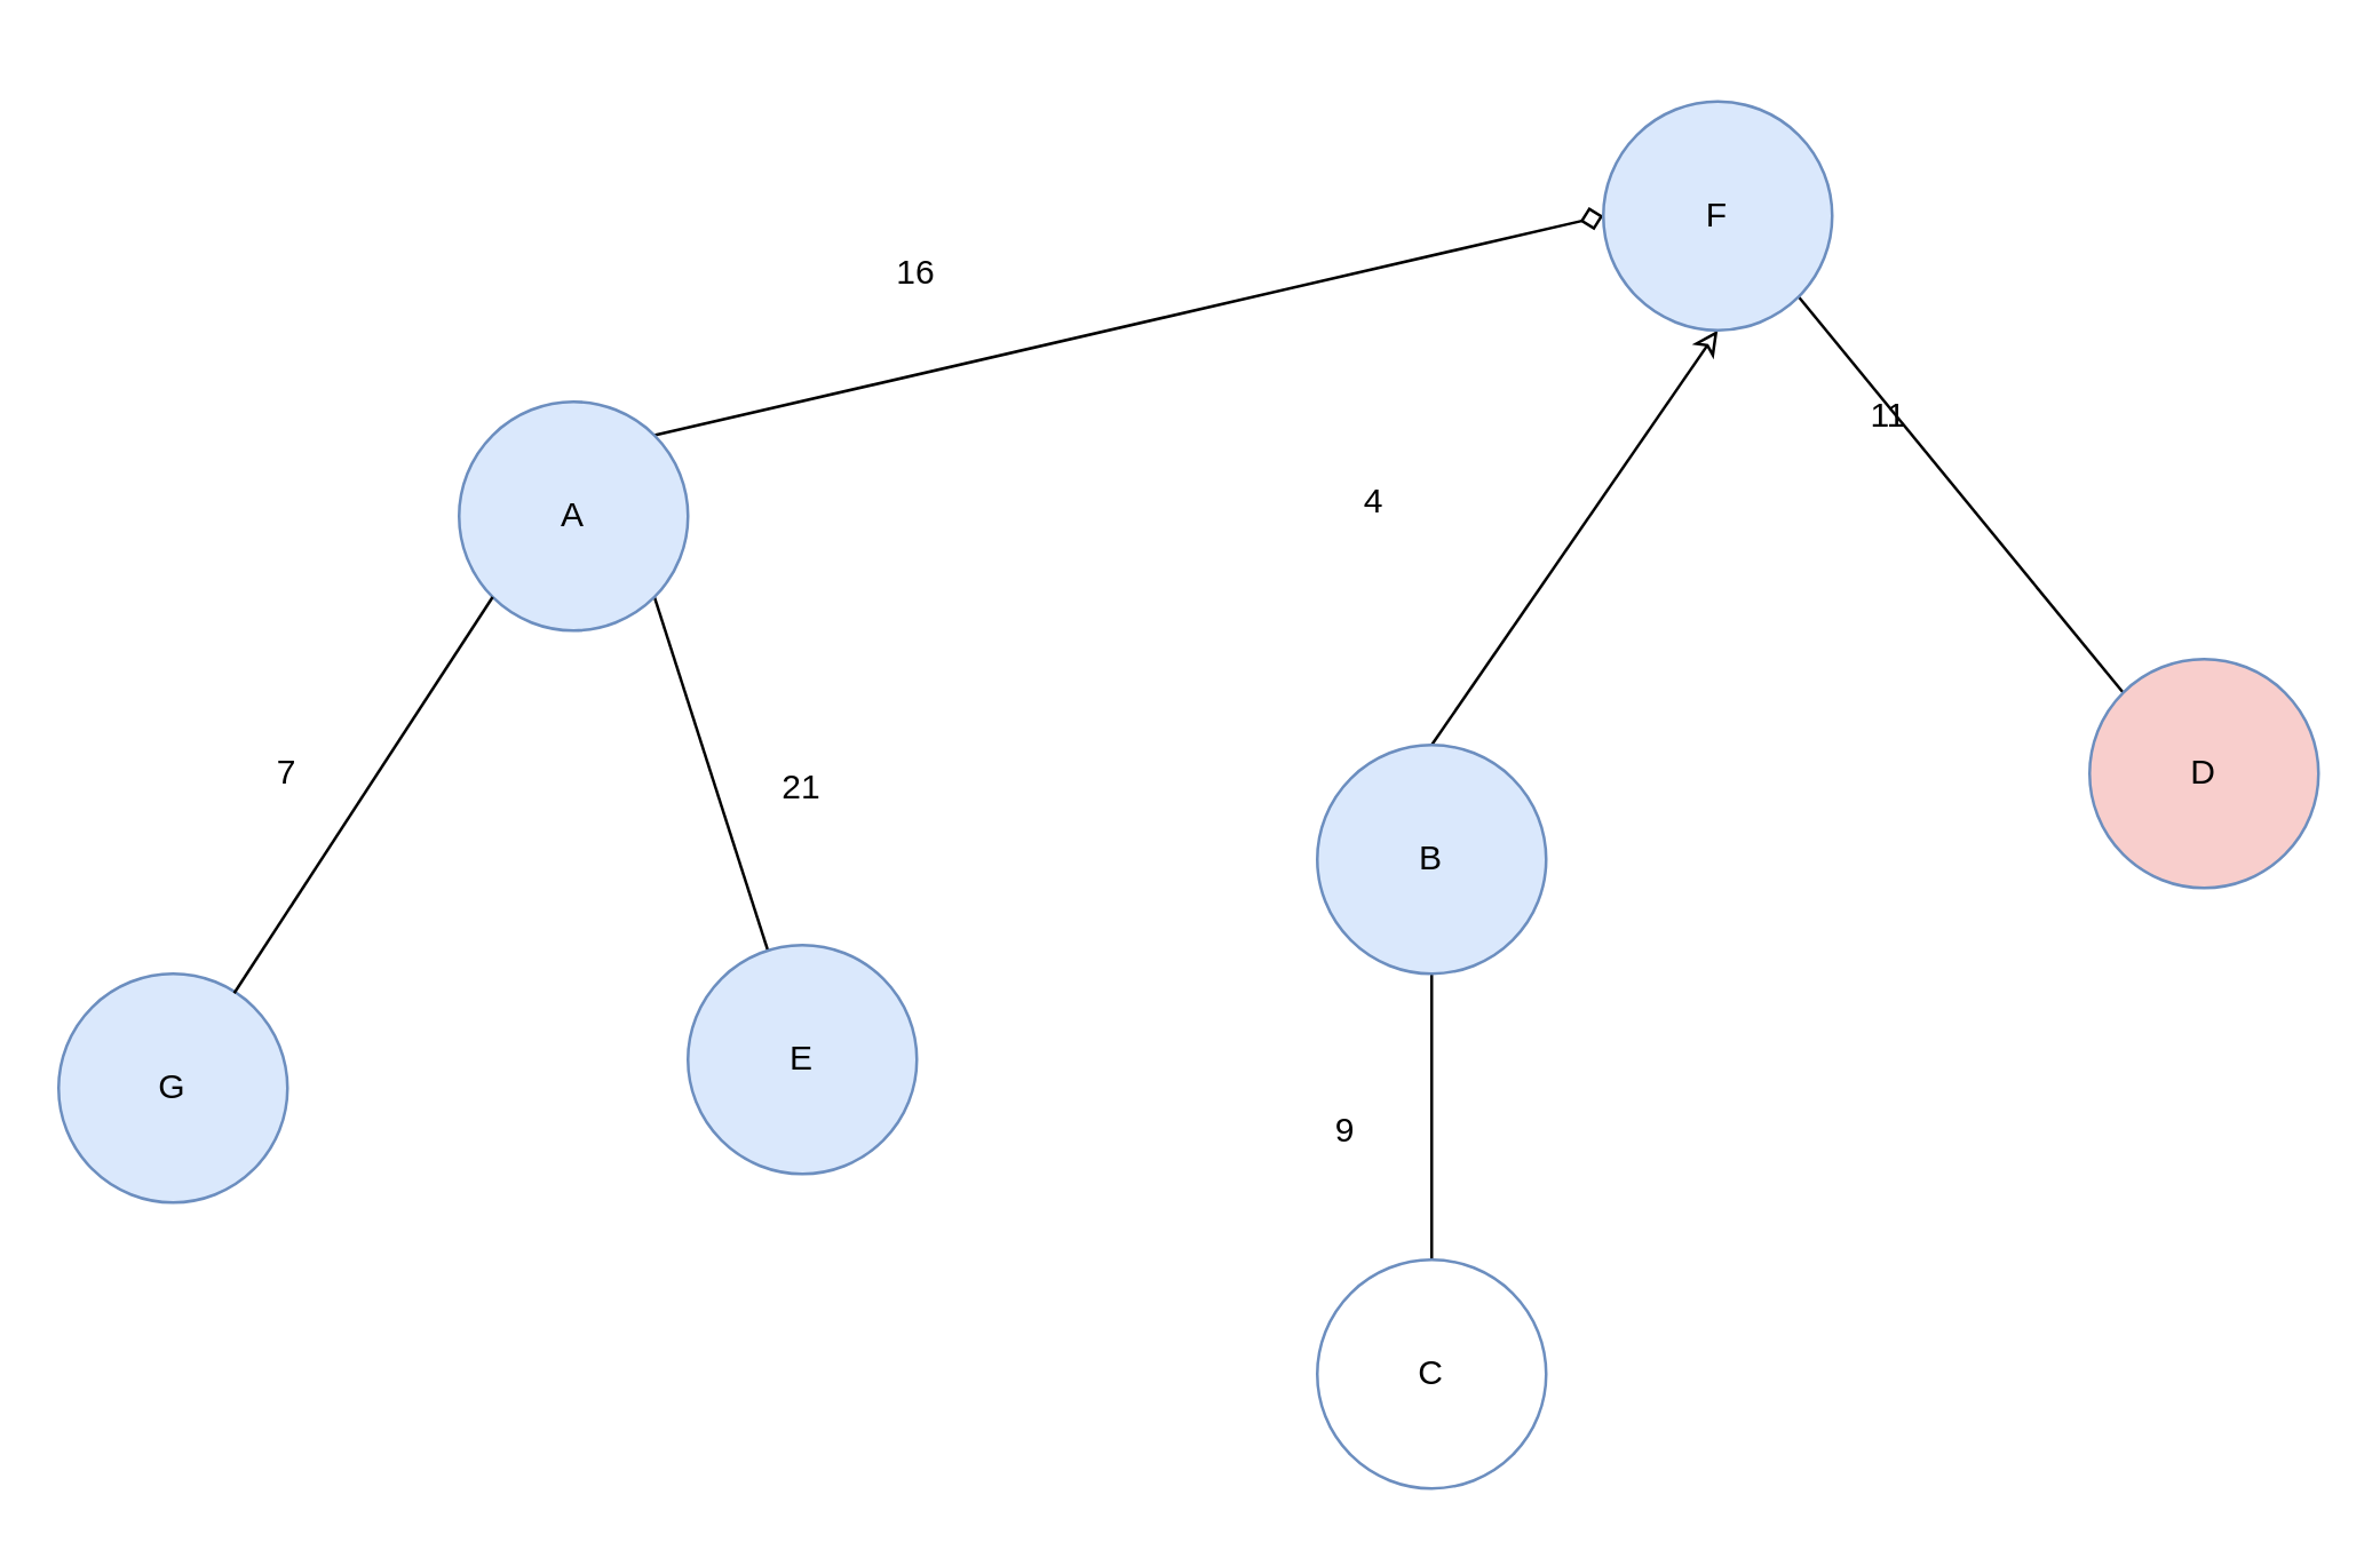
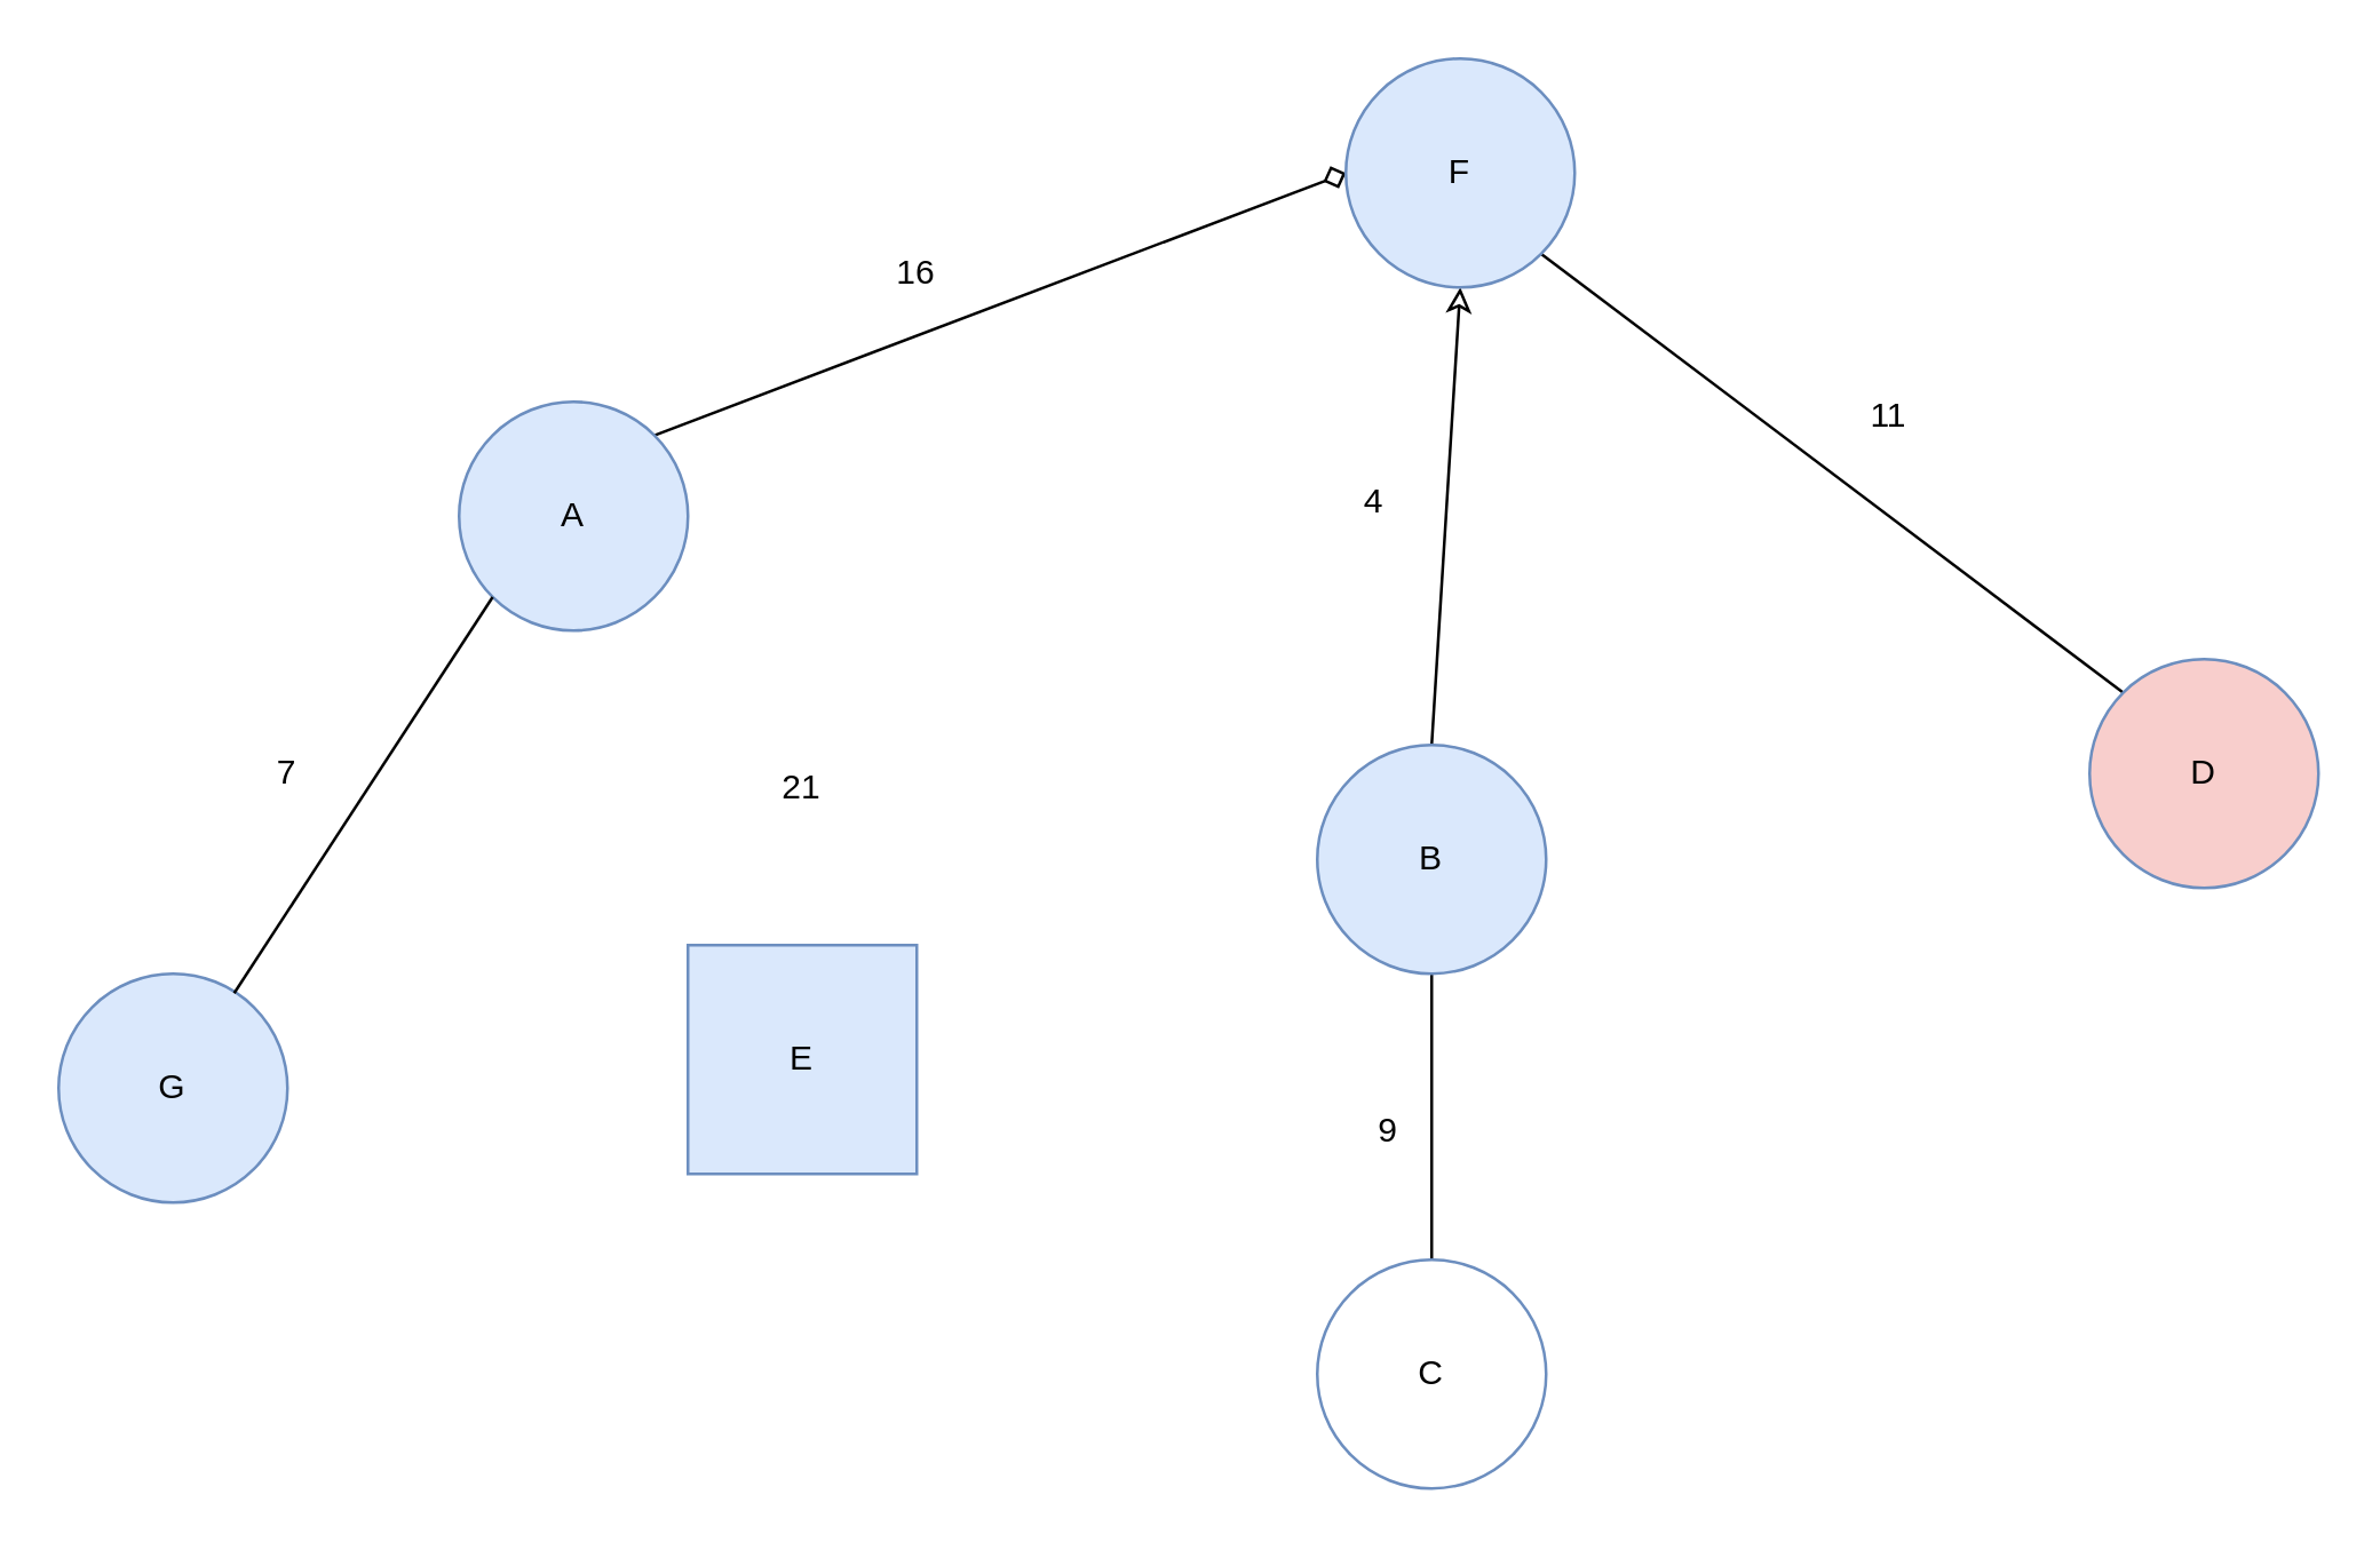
- <mxCell id="13" value="F" style="ellipse;whiteSpace=wrap;html=1;aspect=fixed;fillColor=#dae8fc;strokeColor=#6c8ebf;" vertex="1" parent="1"><mxGeometry x="560" y="35" width="80" height="80" as="geometry" /></mxCell>
+ <mxCell id="13" value="F" style="ellipse;whiteSpace=wrap;html=1;aspect=fixed;fillColor=#dae8fc;strokeColor=#6c8ebf;" vertex="1" parent="1"><mxGeometry x="470" y="20" width="80" height="80" as="geometry" /></mxCell>
- <mxCell id="3" style="rounded=0;orthogonalLoop=1;jettySize=auto;html=1;exitX=1;exitY=1;exitDx=0;exitDy=0;endArrow=none;endFill=0;" edge="1" parent="1" source="4" target="11"><mxGeometry relative="1" as="geometry" /></mxCell>
- <mxCell id="11" value="E" style="ellipse;whiteSpace=wrap;html=1;aspect=fixed;fillColor=#dae8fc;strokeColor=#6c8ebf;" vertex="1" parent="1"><mxGeometry x="240" y="330" width="80" height="80" as="geometry" /></mxCell>
+ <mxCell id="11" value="E" style="whiteSpace=wrap;html=1;aspect=fixed;fillColor=#dae8fc;strokeColor=#6c8ebf;rounded=0;" vertex="1" parent="1"><mxGeometry x="240" y="330" width="80" height="80" as="geometry" /></mxCell>
- <mxCell id="20" value="9" style="text;html=1;align=center;verticalAlign=middle;whiteSpace=wrap;rounded=0;" vertex="1" parent="1"><mxGeometry x="440" y="380" width="60" height="30" as="geometry" /></mxCell>
+ <mxCell id="20" value="9" style="text;html=1;align=center;verticalAlign=middle;whiteSpace=wrap;rounded=0;" vertex="1" parent="1"><mxGeometry x="455" y="380" width="60" height="30" as="geometry" /></mxCell>
